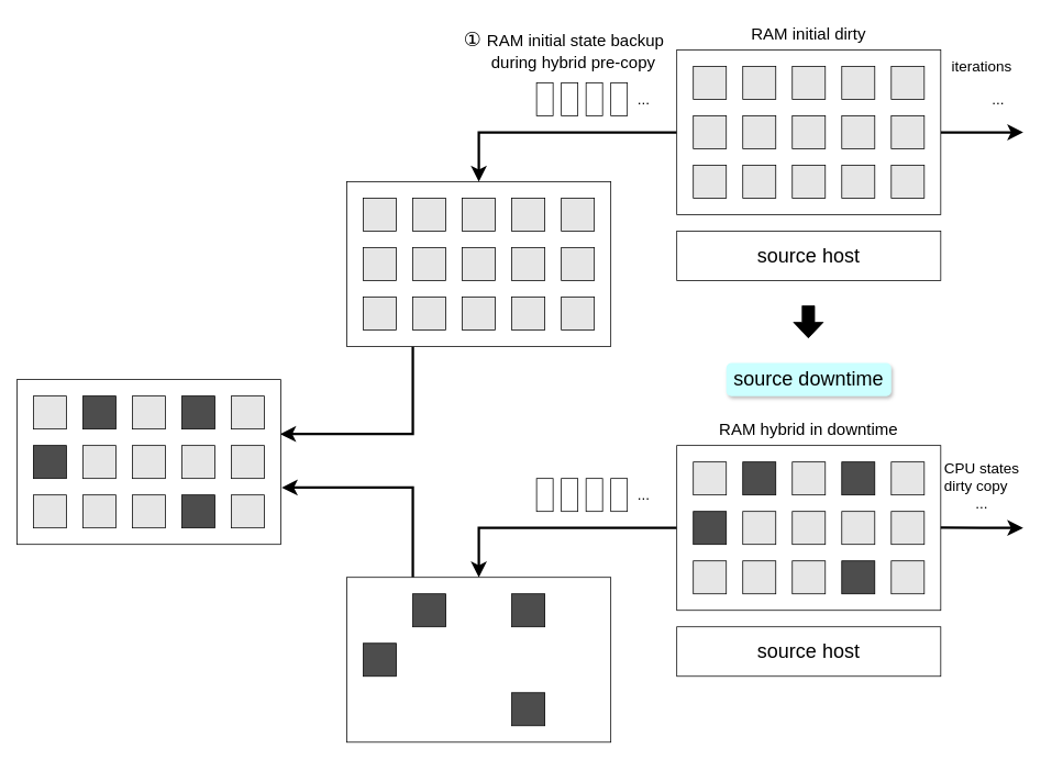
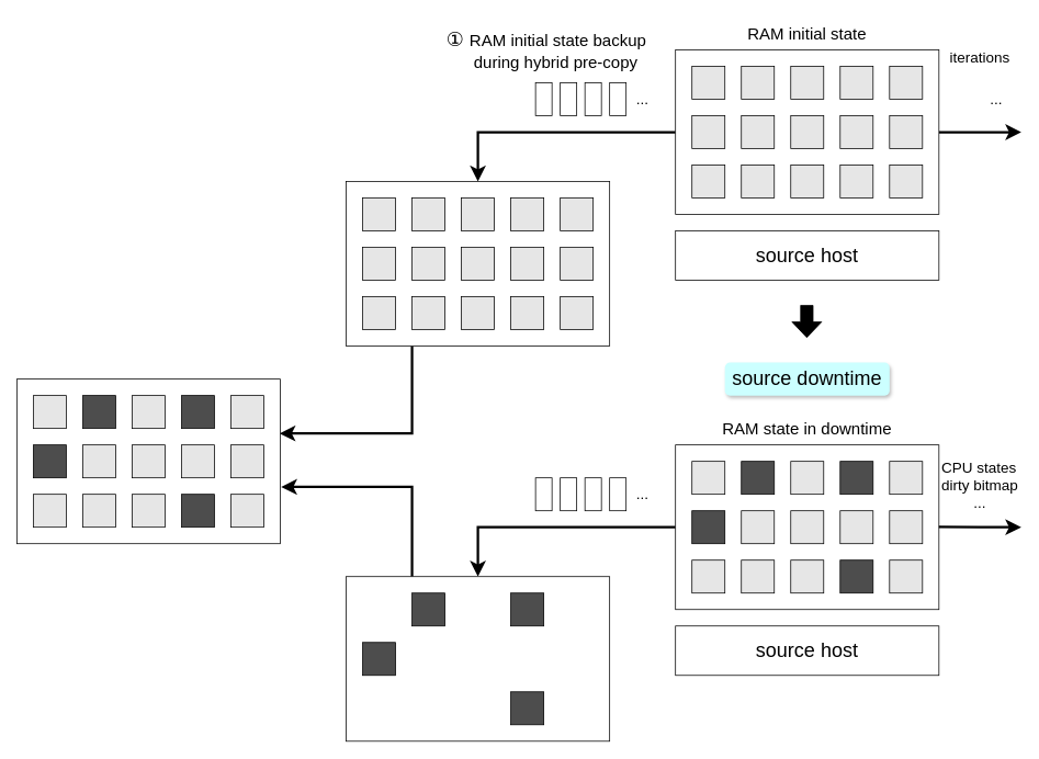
- <mxCell id="21" value="&lt;font style=&quot;font-size: 20px;&quot;&gt;RAM initial dirty&lt;/font&gt;" style="text;html=1;strokeColor=none;fillColor=none;align=center;verticalAlign=middle;whiteSpace=wrap;rounded=0;" parent="1" vertex="1"><mxGeometry x="820" y="20" width="320" height="40" as="geometry" /></mxCell>
+ <mxCell id="21" value="&lt;font style=&quot;font-size: 20px;&quot;&gt;RAM initial state&lt;/font&gt;" style="text;html=1;strokeColor=none;fillColor=none;align=center;verticalAlign=middle;whiteSpace=wrap;rounded=0;" parent="1" vertex="1"><mxGeometry x="820" y="20" width="320" height="40" as="geometry" /></mxCell>
- <mxCell id="69" value="&lt;font style=&quot;font-size: 24px;&quot;&gt;① &lt;/font&gt;&lt;font style=&quot;font-size: 20px;&quot;&gt;RAM initial state backup&amp;nbsp; &amp;nbsp; &amp;nbsp; &amp;nbsp; during hybrid pre-copy&lt;/font&gt;" style="text;html=1;strokeColor=none;fillColor=none;align=left;verticalAlign=middle;whiteSpace=wrap;rounded=0;" parent="1" vertex="1"><mxGeometry x="560" y="30" width="260" height="60" as="geometry" /></mxCell>
+ <mxCell id="69" value="&lt;font style=&quot;font-size: 24px;&quot;&gt;① &lt;/font&gt;&lt;font style=&quot;font-size: 20px;&quot;&gt;RAM initial state backup&amp;nbsp; &amp;nbsp; &amp;nbsp; &amp;nbsp; during hybrid pre-copy&lt;/font&gt;" style="text;html=1;strokeColor=none;fillColor=none;align=left;verticalAlign=middle;whiteSpace=wrap;rounded=0;" parent="1" vertex="1"><mxGeometry x="540" y="30" width="260" height="60" as="geometry" /></mxCell>
- <mxCell id="24" value="&lt;font style=&quot;font-size: 18px;&quot;&gt;iterations&lt;/font&gt;" style="text;html=1;strokeColor=none;fillColor=none;align=center;verticalAlign=middle;whiteSpace=wrap;rounded=0;" parent="1" vertex="1"><mxGeometry x="1150" y="60" width="80" height="40" as="geometry" /></mxCell>
+ <mxCell id="24" value="&lt;font style=&quot;font-size: 18px;&quot;&gt;iterations&lt;/font&gt;" style="text;html=1;strokeColor=none;fillColor=none;align=center;verticalAlign=middle;whiteSpace=wrap;rounded=0;" parent="1" vertex="1"><mxGeometry x="1150" y="50" width="80" height="40" as="geometry" /></mxCell>
- <mxCell id="43" value="&lt;font style=&quot;font-size: 20px;&quot;&gt;RAM hybrid in downtime&lt;/font&gt;" style="text;html=1;strokeColor=none;fillColor=none;align=center;verticalAlign=middle;whiteSpace=wrap;rounded=0;" parent="1" vertex="1"><mxGeometry x="820" y="500" width="320" height="40" as="geometry" /></mxCell>
+ <mxCell id="43" value="&lt;font style=&quot;font-size: 20px;&quot;&gt;RAM state in downtime&lt;/font&gt;" style="text;html=1;strokeColor=none;fillColor=none;align=center;verticalAlign=middle;whiteSpace=wrap;rounded=0;" parent="1" vertex="1"><mxGeometry x="820" y="500" width="320" height="40" as="geometry" /></mxCell>
- <mxCell id="99" value="&lt;div style=&quot;text-align: left;&quot;&gt;&lt;span style=&quot;font-size: 18px; background-color: initial;&quot;&gt;CPU states&lt;/span&gt;&lt;/div&gt;&lt;font style=&quot;font-size: 18px;&quot;&gt;&lt;div style=&quot;text-align: left;&quot;&gt;&lt;span style=&quot;background-color: initial;&quot;&gt;dirty copy&lt;/span&gt;&lt;/div&gt;&lt;div style=&quot;&quot;&gt;&lt;span style=&quot;background-color: initial;&quot;&gt;...&lt;/span&gt;&lt;/div&gt;&lt;/font&gt;" style="text;html=1;strokeColor=none;fillColor=none;align=center;verticalAlign=middle;whiteSpace=wrap;rounded=0;" parent="1" vertex="1"><mxGeometry x="1140" y="540" width="100" height="100" as="geometry" /></mxCell>
+ <mxCell id="99" value="&lt;div style=&quot;text-align: left;&quot;&gt;&lt;span style=&quot;font-size: 18px; background-color: initial;&quot;&gt;CPU states&lt;/span&gt;&lt;/div&gt;&lt;font style=&quot;font-size: 18px;&quot;&gt;&lt;div style=&quot;text-align: left;&quot;&gt;&lt;span style=&quot;background-color: initial;&quot;&gt;dirty bitmap&lt;/span&gt;&lt;/div&gt;&lt;div style=&quot;&quot;&gt;&lt;span style=&quot;background-color: initial;&quot;&gt;...&lt;/span&gt;&lt;/div&gt;&lt;/font&gt;" style="text;html=1;strokeColor=none;fillColor=none;align=center;verticalAlign=middle;whiteSpace=wrap;rounded=0;" parent="1" vertex="1"><mxGeometry x="1140" y="540" width="100" height="100" as="geometry" /></mxCell>
